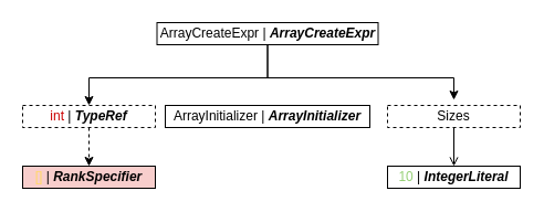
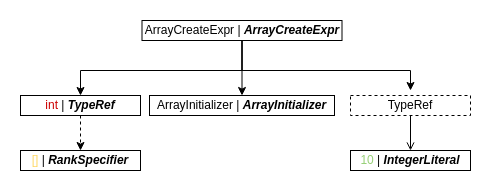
+ <mxCell id="4" style="edgeStyle=orthogonalEdgeStyle;rounded=0;orthogonalLoop=1;jettySize=auto;html=1;exitX=0.5;exitY=1;exitDx=0;exitDy=0;entryX=0.5;entryY=0;entryDx=0;entryDy=0;" parent="1" source="5" target="8" edge="1"><mxGeometry relative="1" as="geometry" /></mxCell>
- <mxCell id="7" value="&lt;font color=&quot;#cc0000&quot;&gt;int &lt;/font&gt;| &lt;b&gt;&lt;i&gt;TypeRef&lt;/i&gt;&lt;/b&gt;" style="rounded=0;whiteSpace=wrap;html=1;dashed=1;" parent="1" vertex="1"><mxGeometry x="20" y="95" width="120" height="20" as="geometry" /></mxCell>
+ <mxCell id="7" value="&lt;font color=&quot;#cc0000&quot;&gt;int &lt;/font&gt;| &lt;b&gt;&lt;i&gt;TypeRef&lt;/i&gt;&lt;/b&gt;" style="rounded=0;whiteSpace=wrap;html=1;" parent="1" vertex="1"><mxGeometry x="20" y="95" width="120" height="20" as="geometry" /></mxCell>
- <mxCell id="13" value="Sizes" style="rounded=0;whiteSpace=wrap;html=1;dashed=1;" parent="1" vertex="1"><mxGeometry x="350" y="95" width="120" height="20" as="geometry" /></mxCell>
+ <mxCell id="13" value="TypeRef" style="rounded=0;whiteSpace=wrap;html=1;dashed=1;" parent="1" vertex="1"><mxGeometry x="350" y="95" width="120" height="20" as="geometry" /></mxCell>
- <mxCell id="10" value="&lt;font color=&quot;#ffd966&quot;&gt;[]&lt;/font&gt; | &lt;b&gt;&lt;i&gt;RankSpecifier&lt;/i&gt;&lt;/b&gt;" style="rounded=0;whiteSpace=wrap;html=1;fillColor=#f8cecc;" parent="1" vertex="1"><mxGeometry x="20" y="150" width="120" height="20" as="geometry" /></mxCell>
+ <mxCell id="10" value="&lt;font color=&quot;#ffd966&quot;&gt;[]&lt;/font&gt; | &lt;b&gt;&lt;i&gt;RankSpecifier&lt;/i&gt;&lt;/b&gt;" style="rounded=0;whiteSpace=wrap;html=1;" parent="1" vertex="1"><mxGeometry x="20" y="150" width="120" height="20" as="geometry" /></mxCell>
